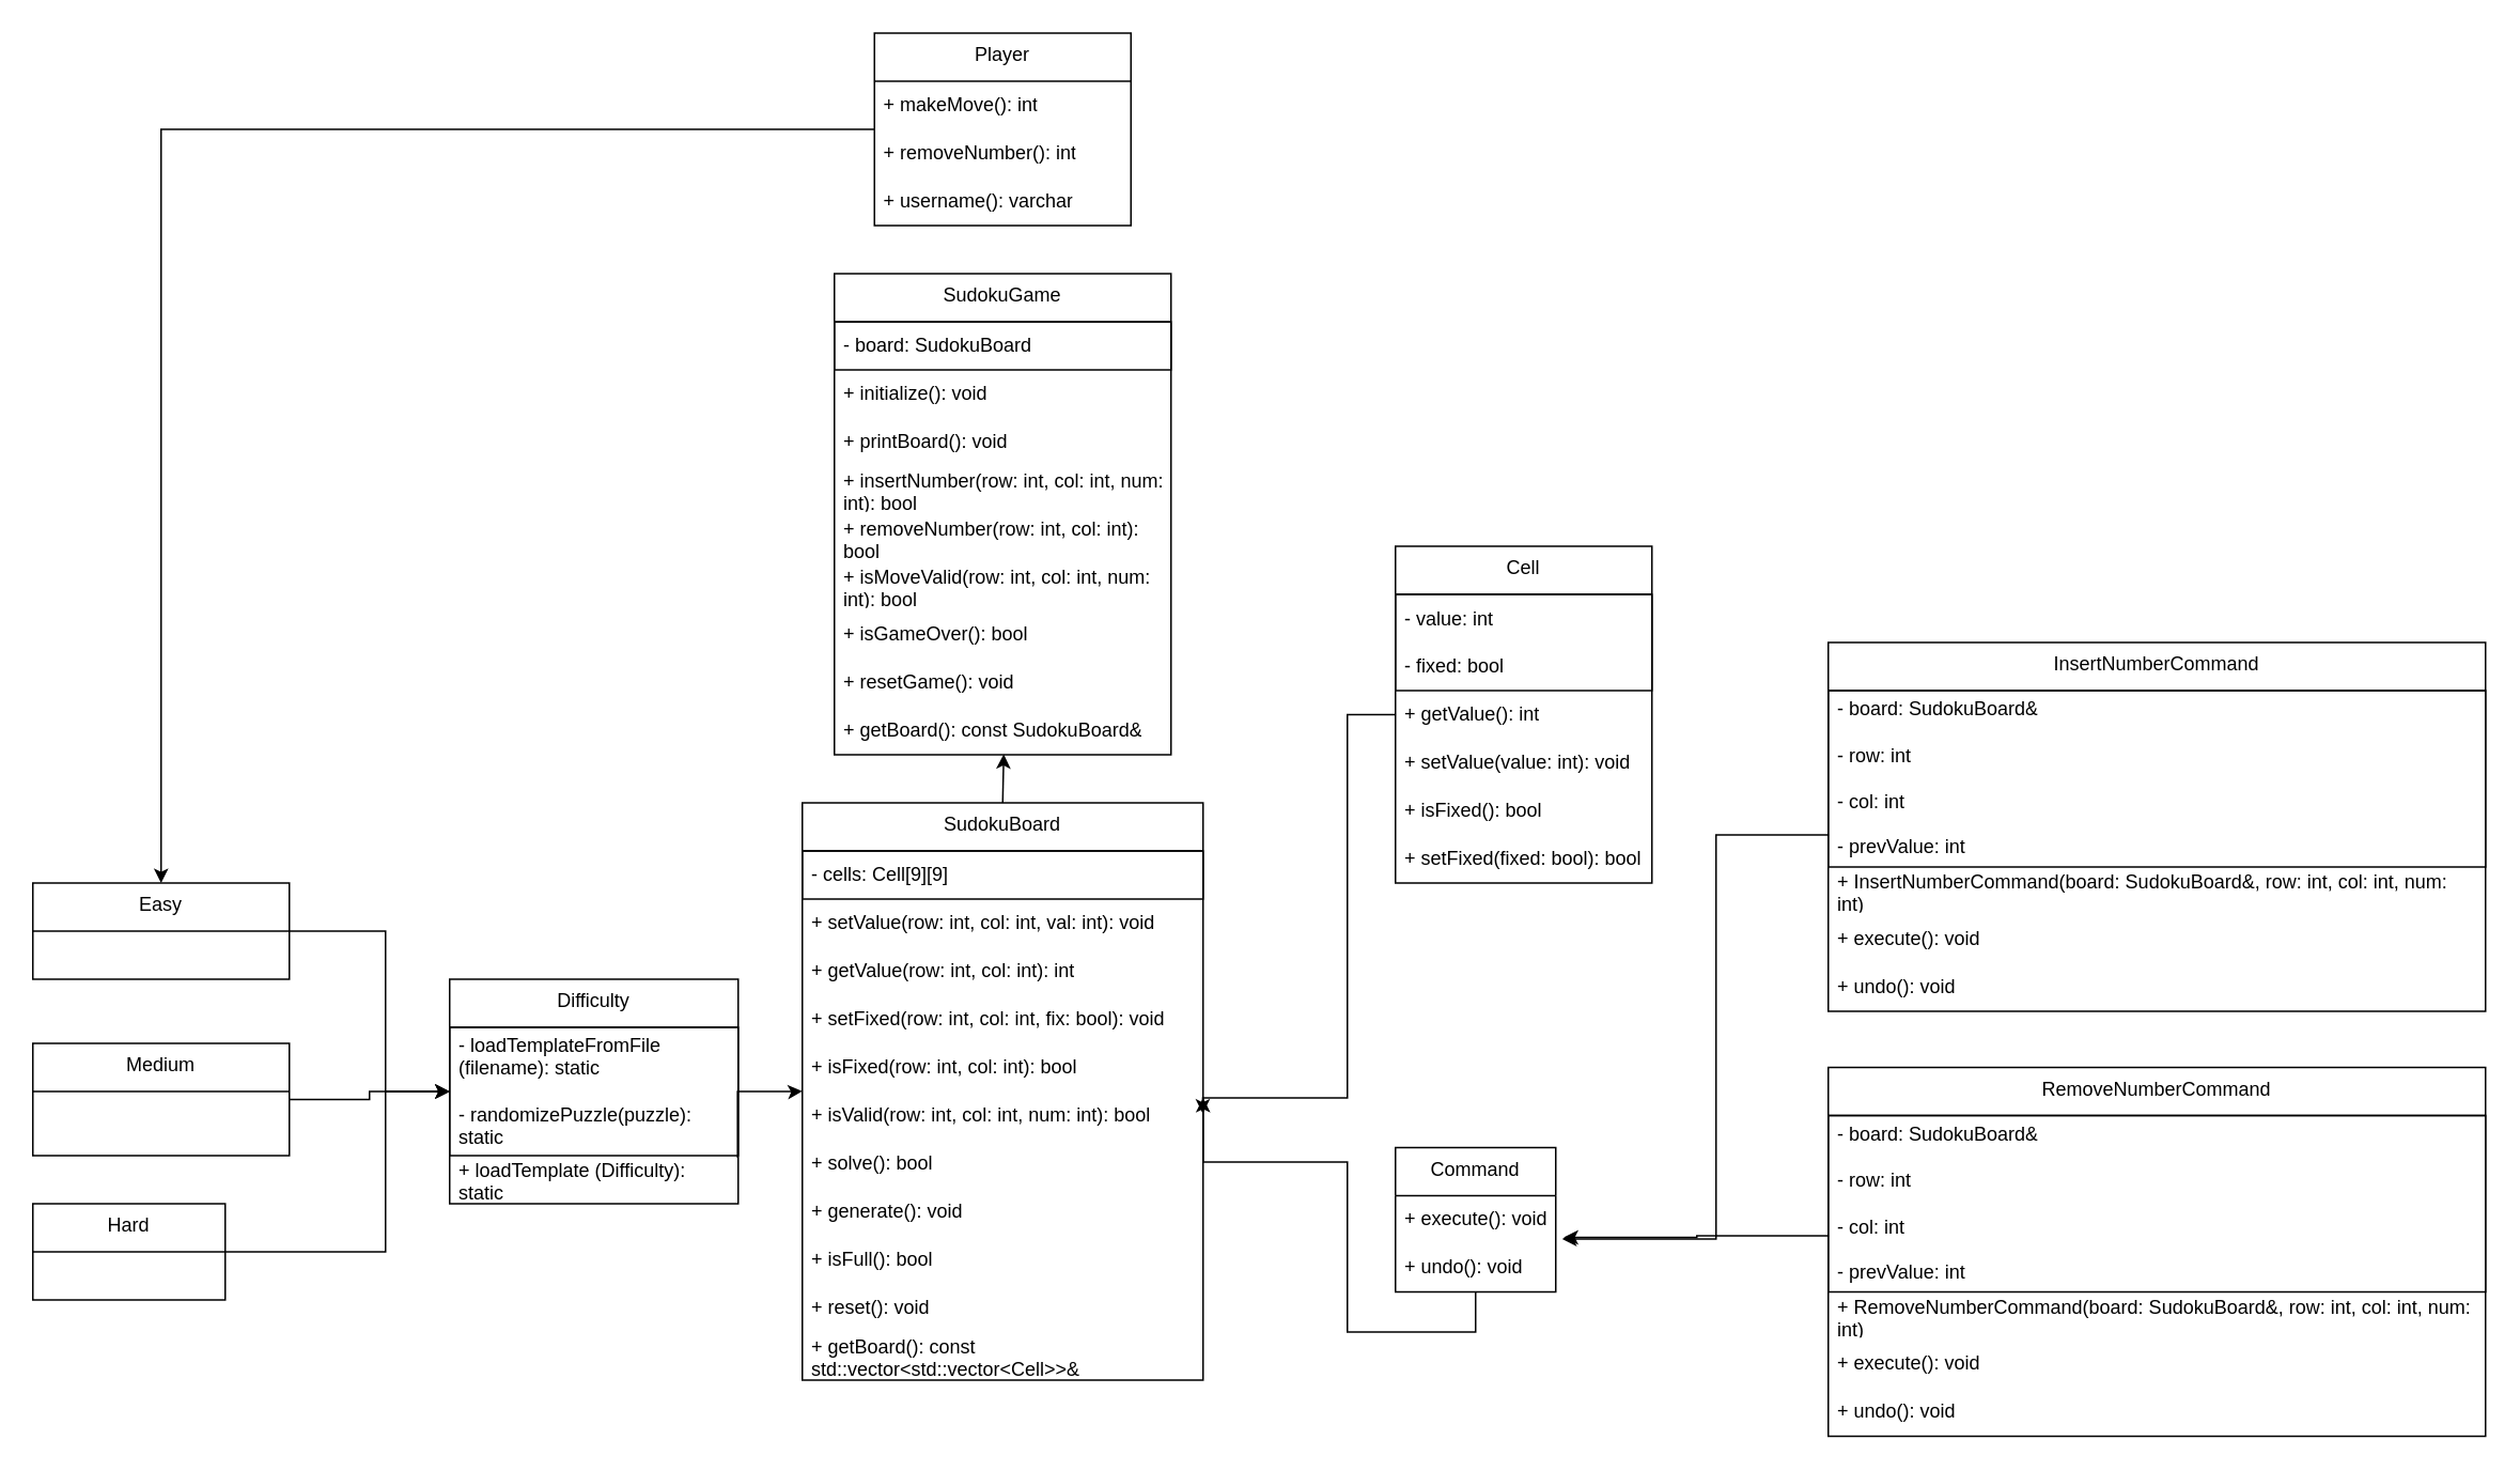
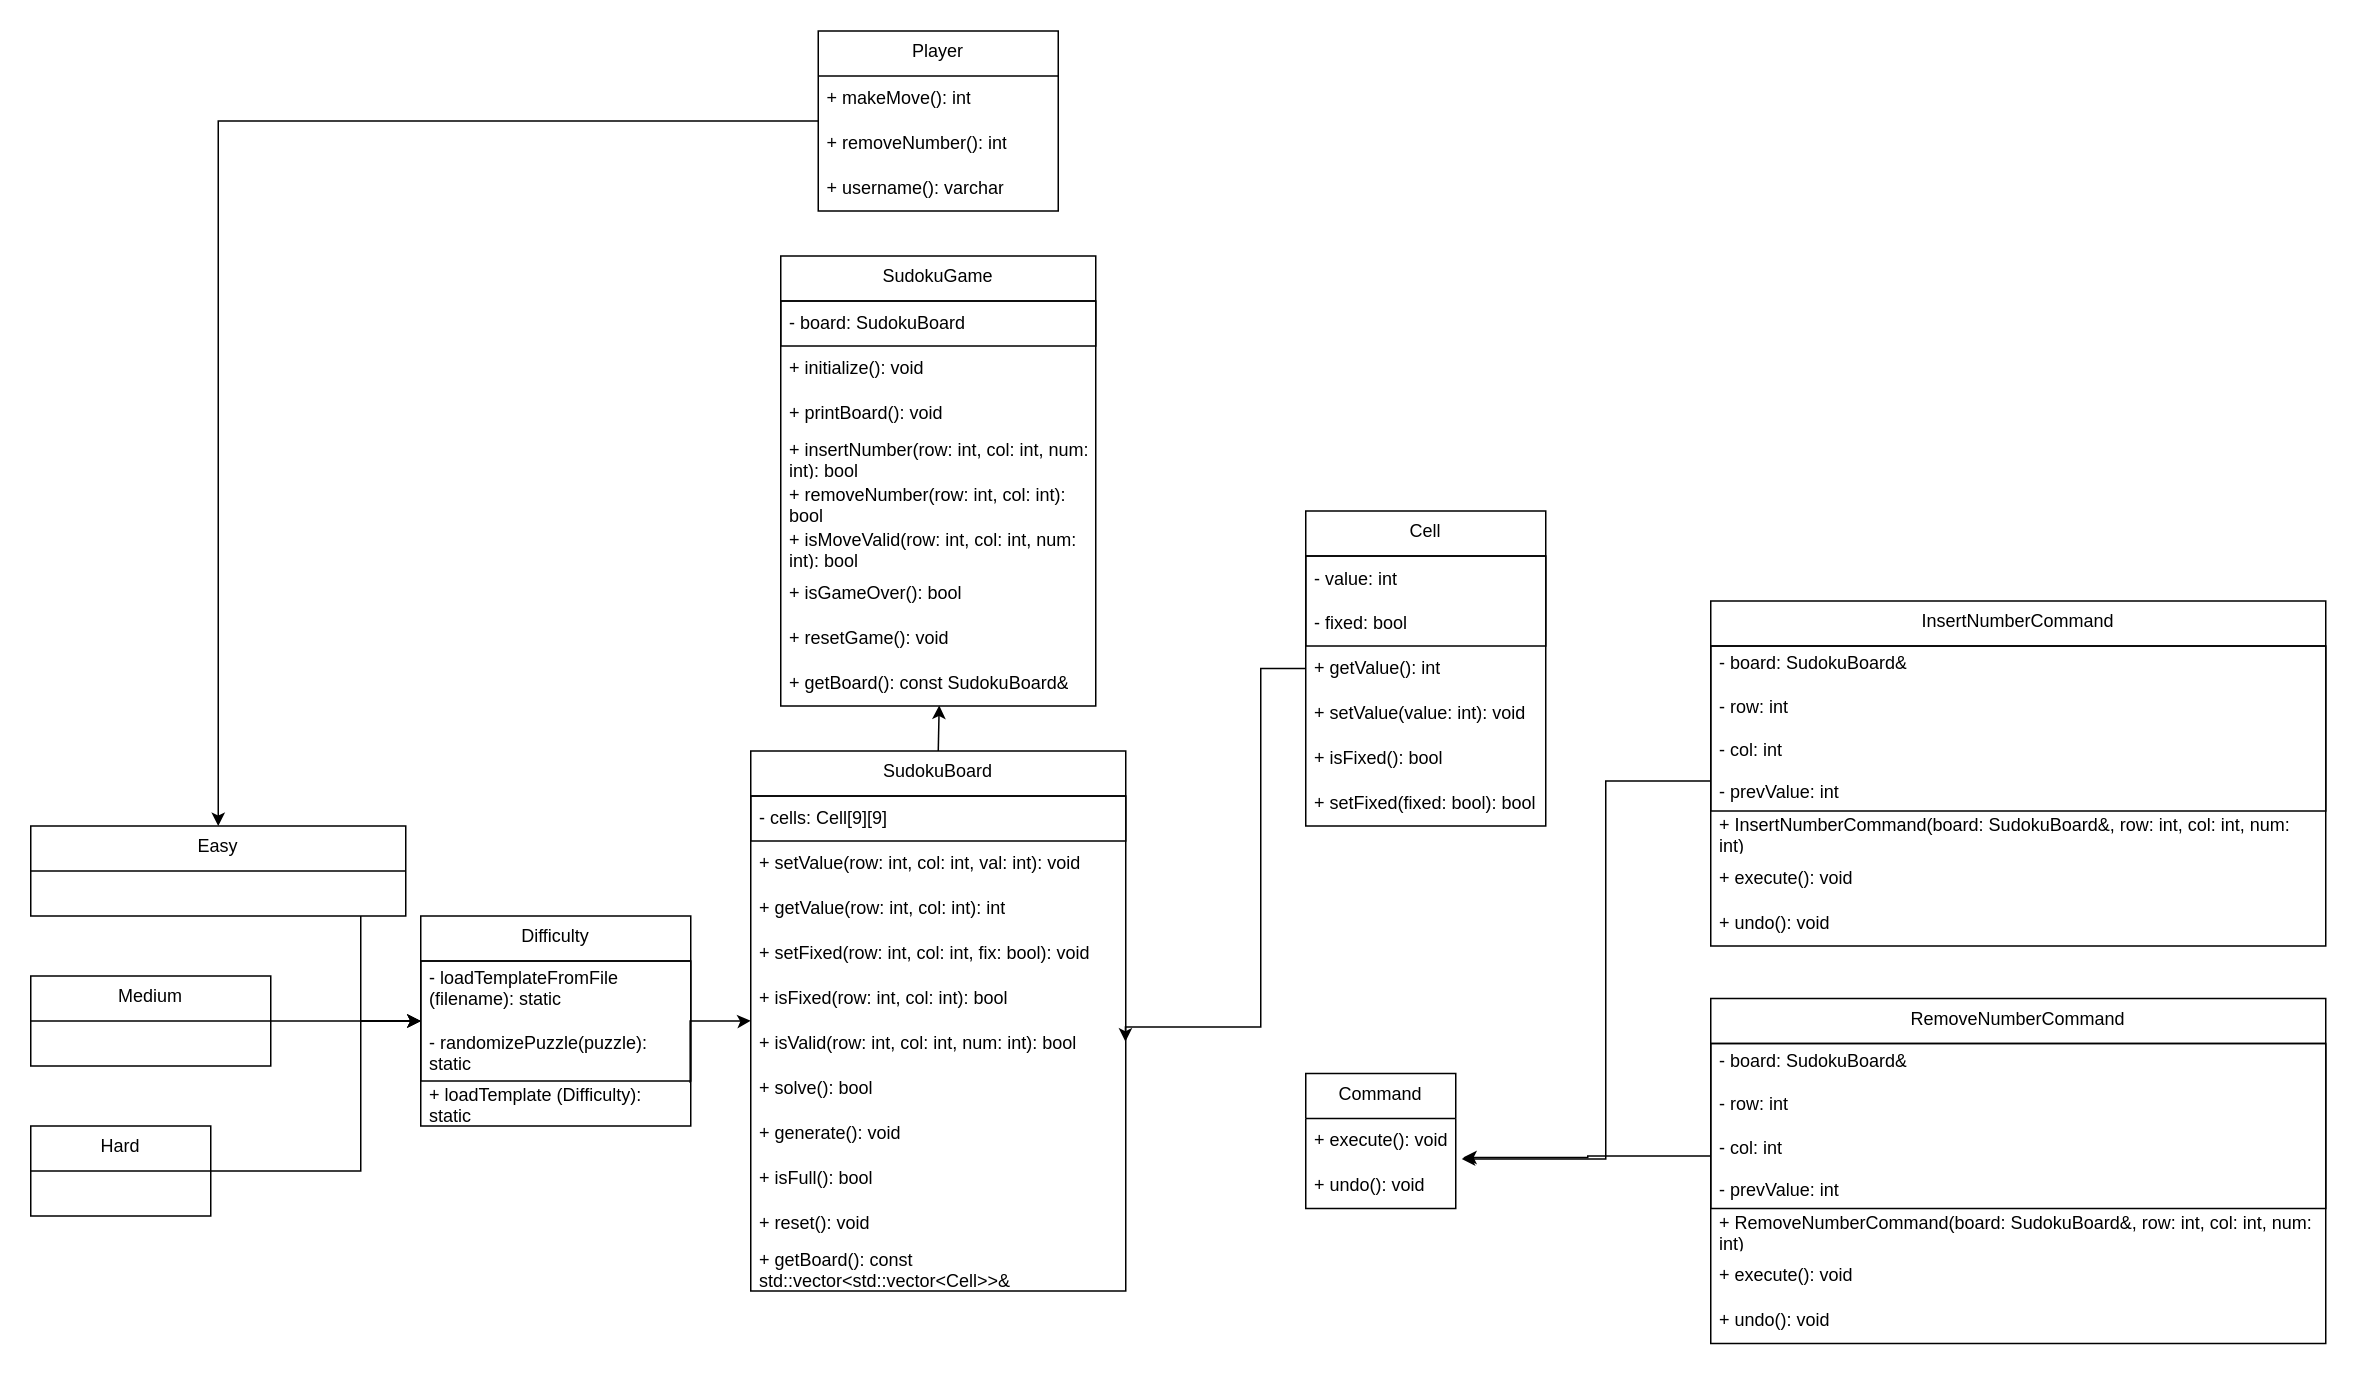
- <mxCell id="42" value="Easy" style="swimlane;fontStyle=0;childLayout=stackLayout;horizontal=1;startSize=30;horizontalStack=0;resizeParent=1;resizeParentMax=0;resizeLast=0;collapsible=1;marginBottom=0;whiteSpace=wrap;html=1;align=center;verticalAlign=top;strokeColor=default;" vertex="1" parent="1"><mxGeometry x="20" y="550" width="160" height="60" as="geometry"><mxRectangle x="60" y="100" width="60" height="30" as="alternateBounds" /></mxGeometry></mxCell>
+ <mxCell id="42" value="Easy" style="swimlane;fontStyle=0;childLayout=stackLayout;horizontal=1;startSize=30;horizontalStack=0;resizeParent=1;resizeParentMax=0;resizeLast=0;collapsible=1;marginBottom=0;whiteSpace=wrap;html=1;align=center;verticalAlign=top;strokeColor=default;" vertex="1" parent="1"><mxGeometry x="20" y="550" width="250" height="60" as="geometry"><mxRectangle x="60" y="100" width="60" height="30" as="alternateBounds" /></mxGeometry></mxCell>
- <mxCell id="44" value="Medium" style="swimlane;fontStyle=0;childLayout=stackLayout;horizontal=1;startSize=30;horizontalStack=0;resizeParent=1;resizeParentMax=0;resizeLast=0;collapsible=1;marginBottom=0;whiteSpace=wrap;html=1;align=center;verticalAlign=top;strokeColor=default;" vertex="1" parent="1"><mxGeometry x="20" y="650" width="160" height="70" as="geometry"><mxRectangle x="60" y="100" width="60" height="30" as="alternateBounds" /></mxGeometry></mxCell>
+ <mxCell id="44" value="Medium" style="swimlane;fontStyle=0;childLayout=stackLayout;horizontal=1;startSize=30;horizontalStack=0;resizeParent=1;resizeParentMax=0;resizeLast=0;collapsible=1;marginBottom=0;whiteSpace=wrap;html=1;align=center;verticalAlign=top;strokeColor=default;" vertex="1" parent="1"><mxGeometry x="20" y="650" width="160" height="60" as="geometry"><mxRectangle x="60" y="100" width="60" height="30" as="alternateBounds" /></mxGeometry></mxCell>
- <mxCell id="50" style="edgeStyle=orthogonalEdgeStyle;rounded=0;orthogonalLoop=1;jettySize=auto;html=1;entryX=1;entryY=0.133;entryDx=0;entryDy=0;entryPerimeter=0;" edge="1" parent="1" source="47" target="20"><mxGeometry relative="1" as="geometry"><Array as="points"><mxPoint x="840" y="830" /><mxPoint x="840" y="724" /></Array></mxGeometry></mxCell>
